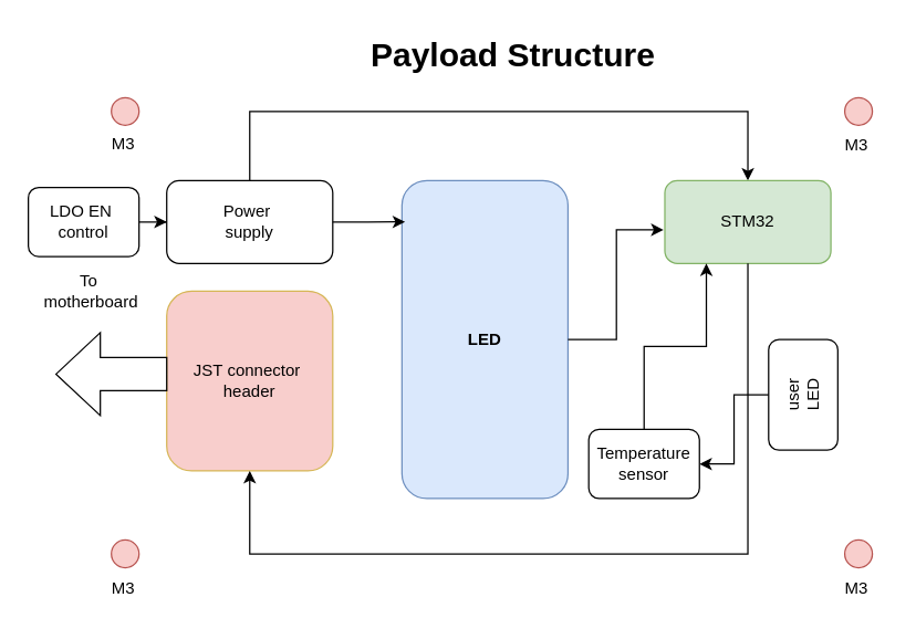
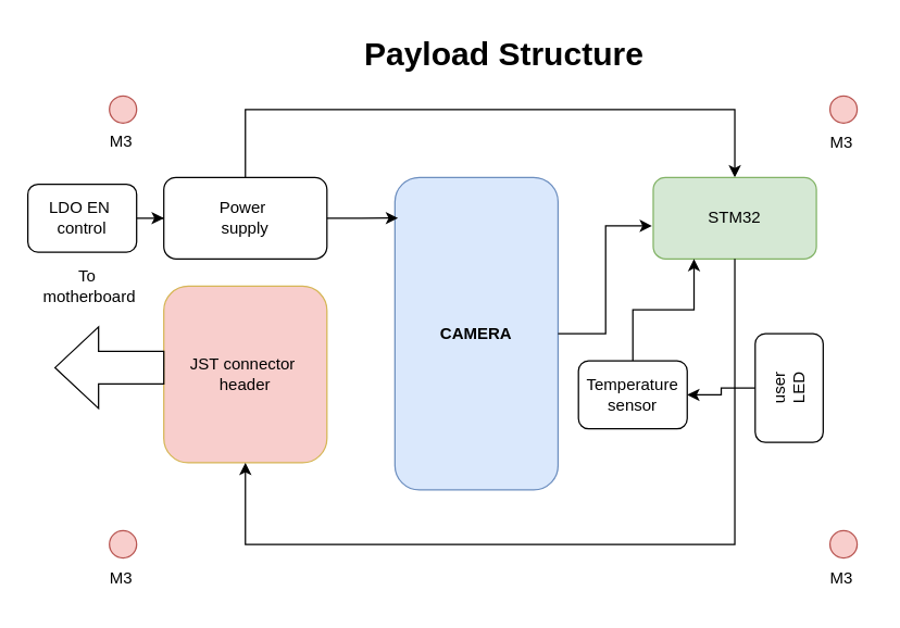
- <mxCell id="4" value="&lt;b&gt;LED&lt;/b&gt;" style="rounded=1;whiteSpace=wrap;html=1;fillColor=#dae8fc;strokeColor=#6c8ebf;" vertex="1" parent="1"><mxGeometry x="290" y="130" width="120" height="230" as="geometry" /></mxCell>
+ <mxCell id="4" value="&lt;b&gt;CAMERA&lt;/b&gt;" style="rounded=1;whiteSpace=wrap;html=1;fillColor=#dae8fc;strokeColor=#6c8ebf;" vertex="1" parent="1"><mxGeometry x="290" y="130" width="120" height="230" as="geometry" /></mxCell>
- <mxCell id="21" value="Temperature&lt;div&gt;sensor&lt;/div&gt;" style="rounded=1;whiteSpace=wrap;html=1;" vertex="1" parent="1"><mxGeometry x="425" y="310" width="80" height="50" as="geometry" /></mxCell>
+ <mxCell id="21" value="Temperature&lt;div&gt;sensor&lt;/div&gt;" style="rounded=1;whiteSpace=wrap;html=1;" vertex="1" parent="1"><mxGeometry x="425" y="265" width="80" height="50" as="geometry" /></mxCell>
